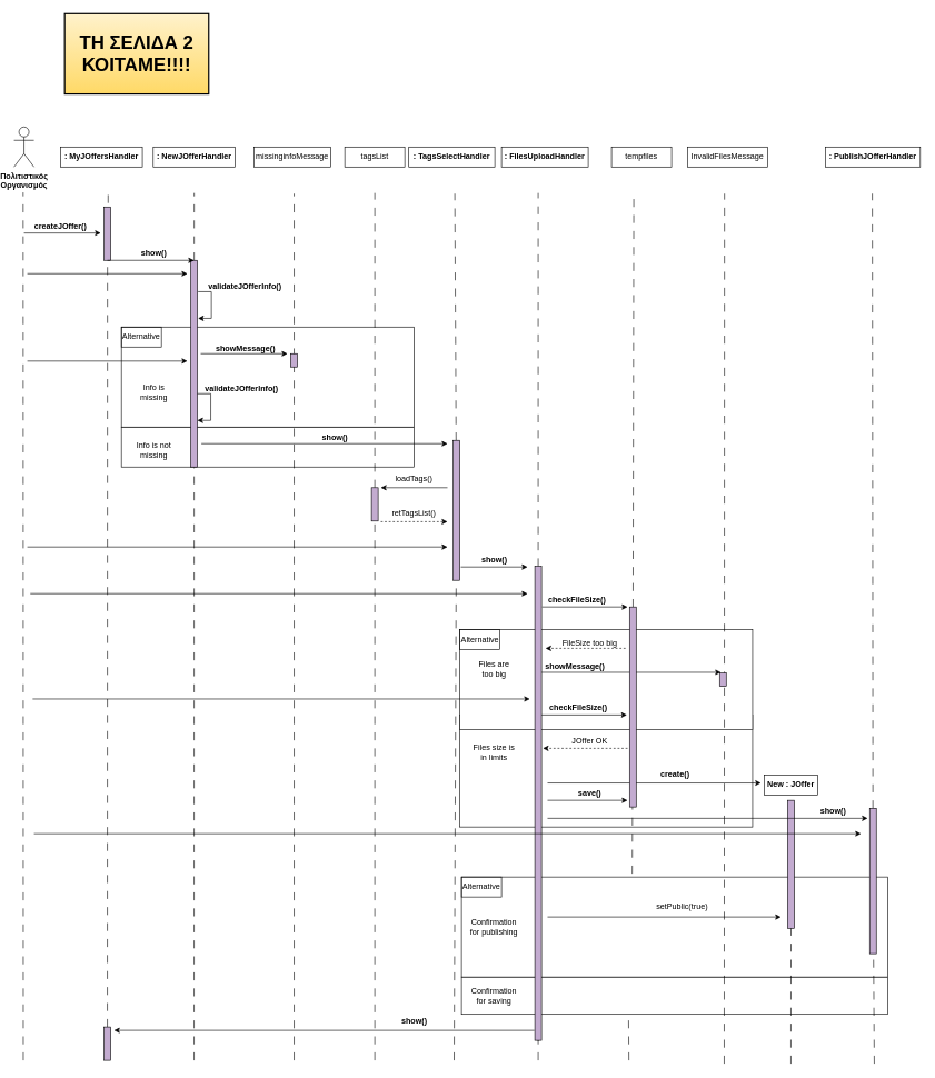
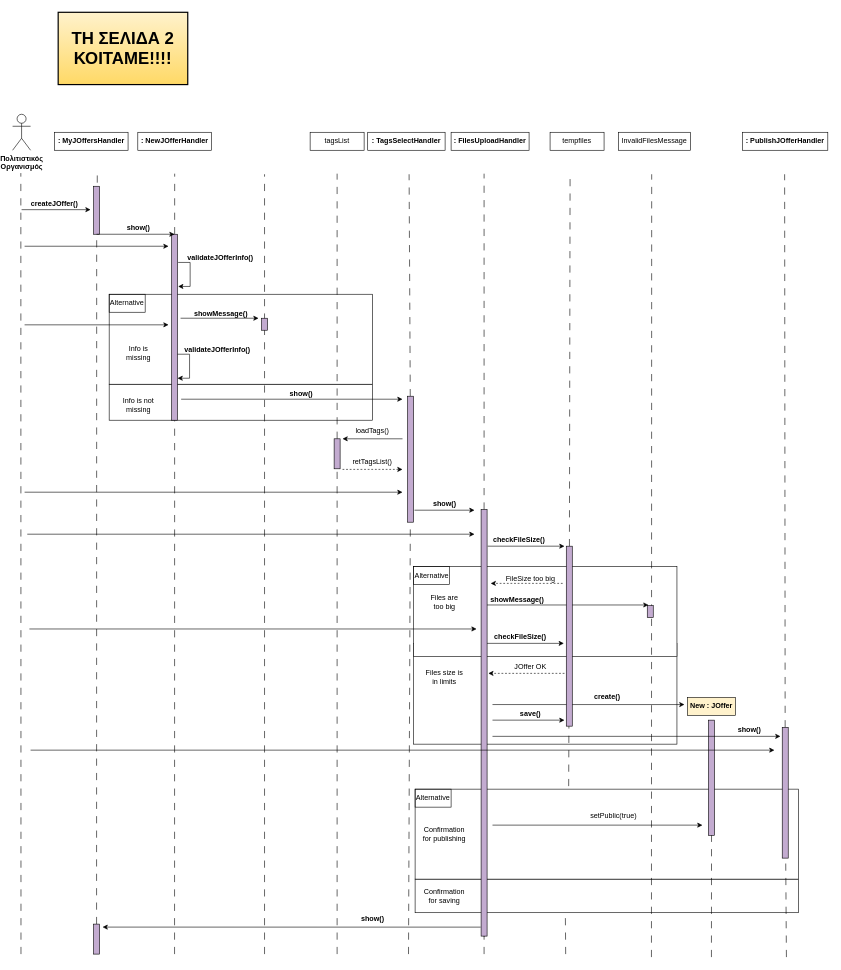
- <mxCell id="98" value="missinginfoMessage" style="rounded=0;whiteSpace=wrap;html=1;" parent="1" vertex="1"><mxGeometry x="380" y="220" width="115" height="30" as="geometry" /></mxCell>
- <mxCell id="100" value="New : JOffer" style="rounded=0;whiteSpace=wrap;html=1;fontStyle=1" parent="1" vertex="1"><mxGeometry x="1145" y="1162" width="80" height="30" as="geometry" /></mxCell>
+ <mxCell id="100" value="New : JOffer" style="rounded=0;whiteSpace=wrap;html=1;fontStyle=1;fillColor=#fff2cc;" parent="1" vertex="1"><mxGeometry x="1145" y="1162" width="80" height="30" as="geometry" /></mxCell>
